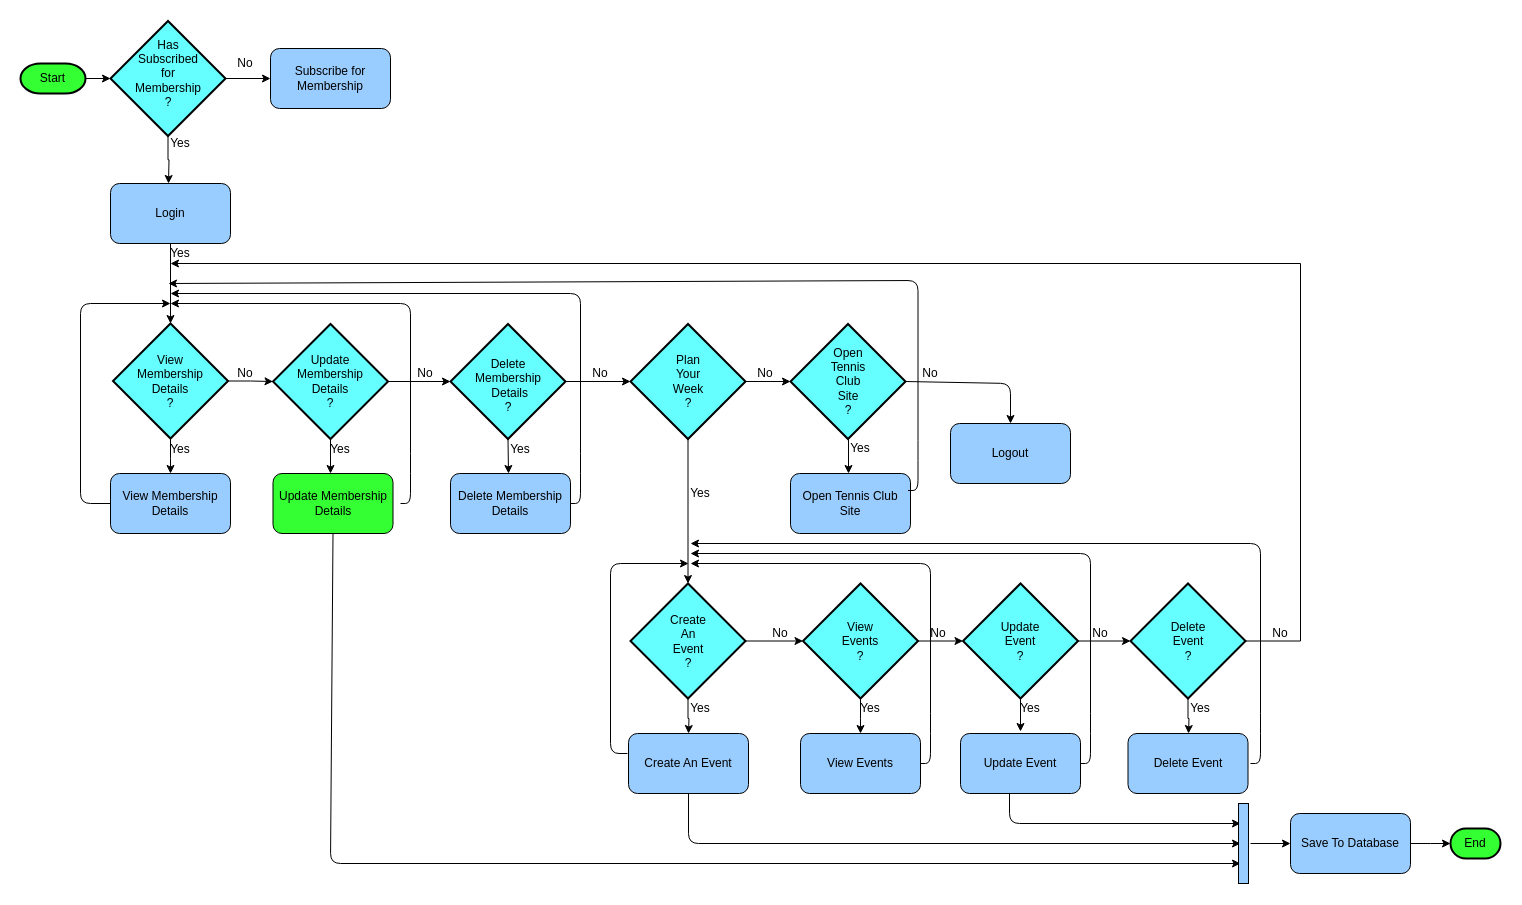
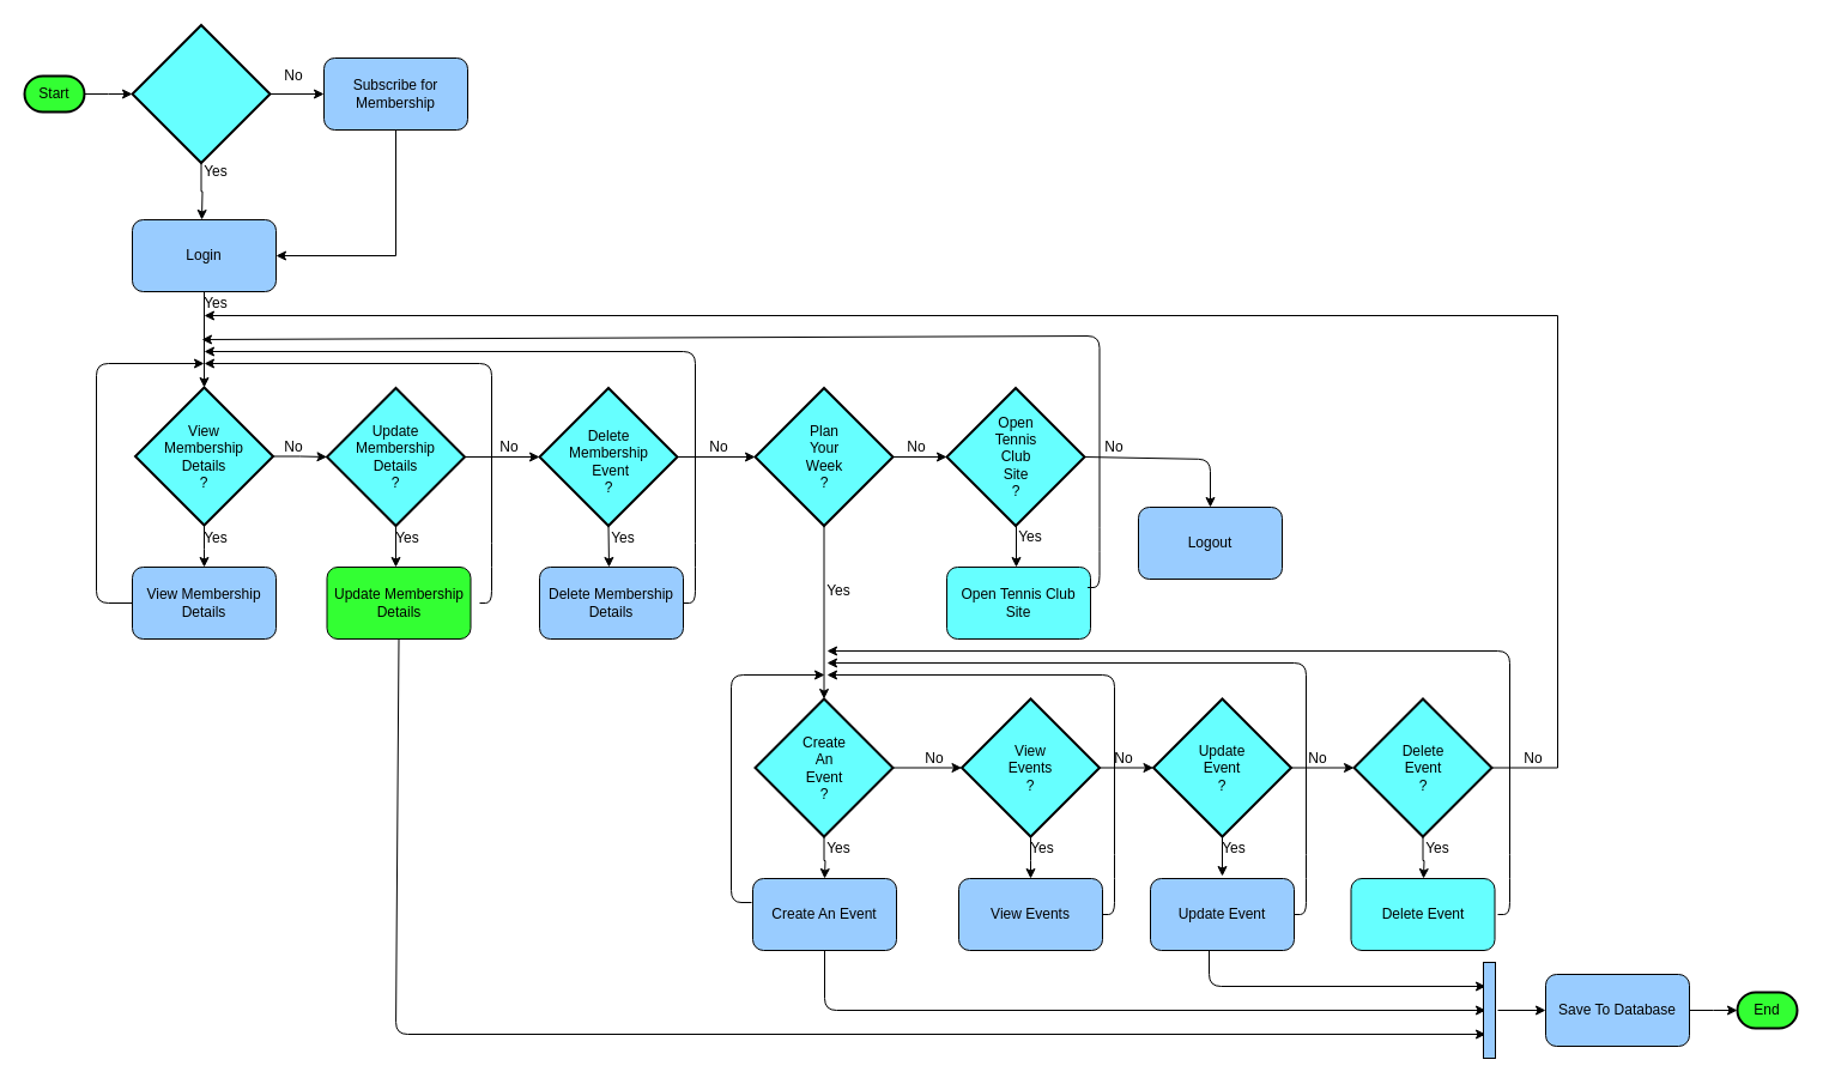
- <mxCell id="8" value="Has Subscribed for Membership&lt;br&gt;?" style="text;html=1;strokeColor=none;fillColor=none;align=center;verticalAlign=middle;whiteSpace=wrap;rounded=0;labelBackgroundColor=none;" parent="1" vertex="1"><mxGeometry x="147.5" y="63" width="40" height="20" as="geometry" /></mxCell>
- <mxCell id="4" value="Start" style="strokeWidth=2;html=1;shape=mxgraph.flowchart.terminator;whiteSpace=wrap;labelBackgroundColor=none;fillColor=#33FF33;" parent="1" vertex="1"><mxGeometry x="20" y="63" width="65" height="30" as="geometry" /></mxCell>
+ <mxCell id="4" value="Start" style="strokeWidth=2;html=1;shape=mxgraph.flowchart.terminator;whiteSpace=wrap;labelBackgroundColor=none;fillColor=#33FF33;" parent="1" vertex="1"><mxGeometry x="20" y="63" width="50" height="30" as="geometry" /></mxCell>
+ <mxCell id="11" value="" style="edgeStyle=orthogonalEdgeStyle;rounded=0;orthogonalLoop=1;jettySize=auto;html=1;entryX=1;entryY=0.5;entryDx=0;entryDy=0;" parent="1" source="12" target="10" edge="1"><mxGeometry relative="1" as="geometry"><mxPoint x="290" y="253" as="targetPoint" /><Array as="points"><mxPoint x="330" y="213" /></Array></mxGeometry></mxCell>
- <mxCell id="33" value="&lt;span style=&quot;white-space: nowrap&quot;&gt;Delete &lt;br&gt;Membership&lt;br&gt;&amp;nbsp;Details&lt;/span&gt;&lt;br style=&quot;white-space: nowrap&quot;&gt;&lt;span style=&quot;white-space: nowrap&quot;&gt;?&lt;/span&gt;" style="text;html=1;strokeColor=none;fillColor=none;align=center;verticalAlign=middle;whiteSpace=wrap;rounded=0;labelBackgroundColor=none;" parent="1" vertex="1"><mxGeometry x="487.5" y="371" width="40" height="28" as="geometry" /></mxCell>
+ <mxCell id="33" value="&lt;span style=&quot;white-space: nowrap&quot;&gt;Delete &lt;br&gt;Membership&lt;br&gt;&amp;nbsp;Event&lt;/span&gt;&lt;br style=&quot;white-space: nowrap&quot;&gt;&lt;span style=&quot;white-space: nowrap&quot;&gt;?&lt;/span&gt;" style="text;html=1;strokeColor=none;fillColor=none;align=center;verticalAlign=middle;whiteSpace=wrap;rounded=0;labelBackgroundColor=none;" parent="1" vertex="1"><mxGeometry x="487.5" y="371" width="40" height="28" as="geometry" /></mxCell>
- <mxCell id="59" value="Open Tennis Club Site" style="rounded=1;whiteSpace=wrap;html=1;labelBackgroundColor=none;fillColor=#99CCFF;" parent="1" vertex="1"><mxGeometry x="790" y="473" width="120" height="60" as="geometry" /></mxCell>
+ <mxCell id="59" value="Open Tennis Club Site" style="rounded=1;whiteSpace=wrap;html=1;labelBackgroundColor=none;fillColor=#66ffff;" parent="1" vertex="1"><mxGeometry x="790" y="473" width="120" height="60" as="geometry" /></mxCell>
- <mxCell id="81" value="Delete Event" style="rounded=1;whiteSpace=wrap;html=1;labelBackgroundColor=none;fillColor=#99CCFF;" parent="1" vertex="1"><mxGeometry x="1127.5" y="733" width="120" height="60" as="geometry" /></mxCell>
+ <mxCell id="81" value="Delete Event" style="rounded=1;whiteSpace=wrap;html=1;labelBackgroundColor=none;fillColor=#66ffff;" parent="1" vertex="1"><mxGeometry x="1127.5" y="733" width="120" height="60" as="geometry" /></mxCell>
